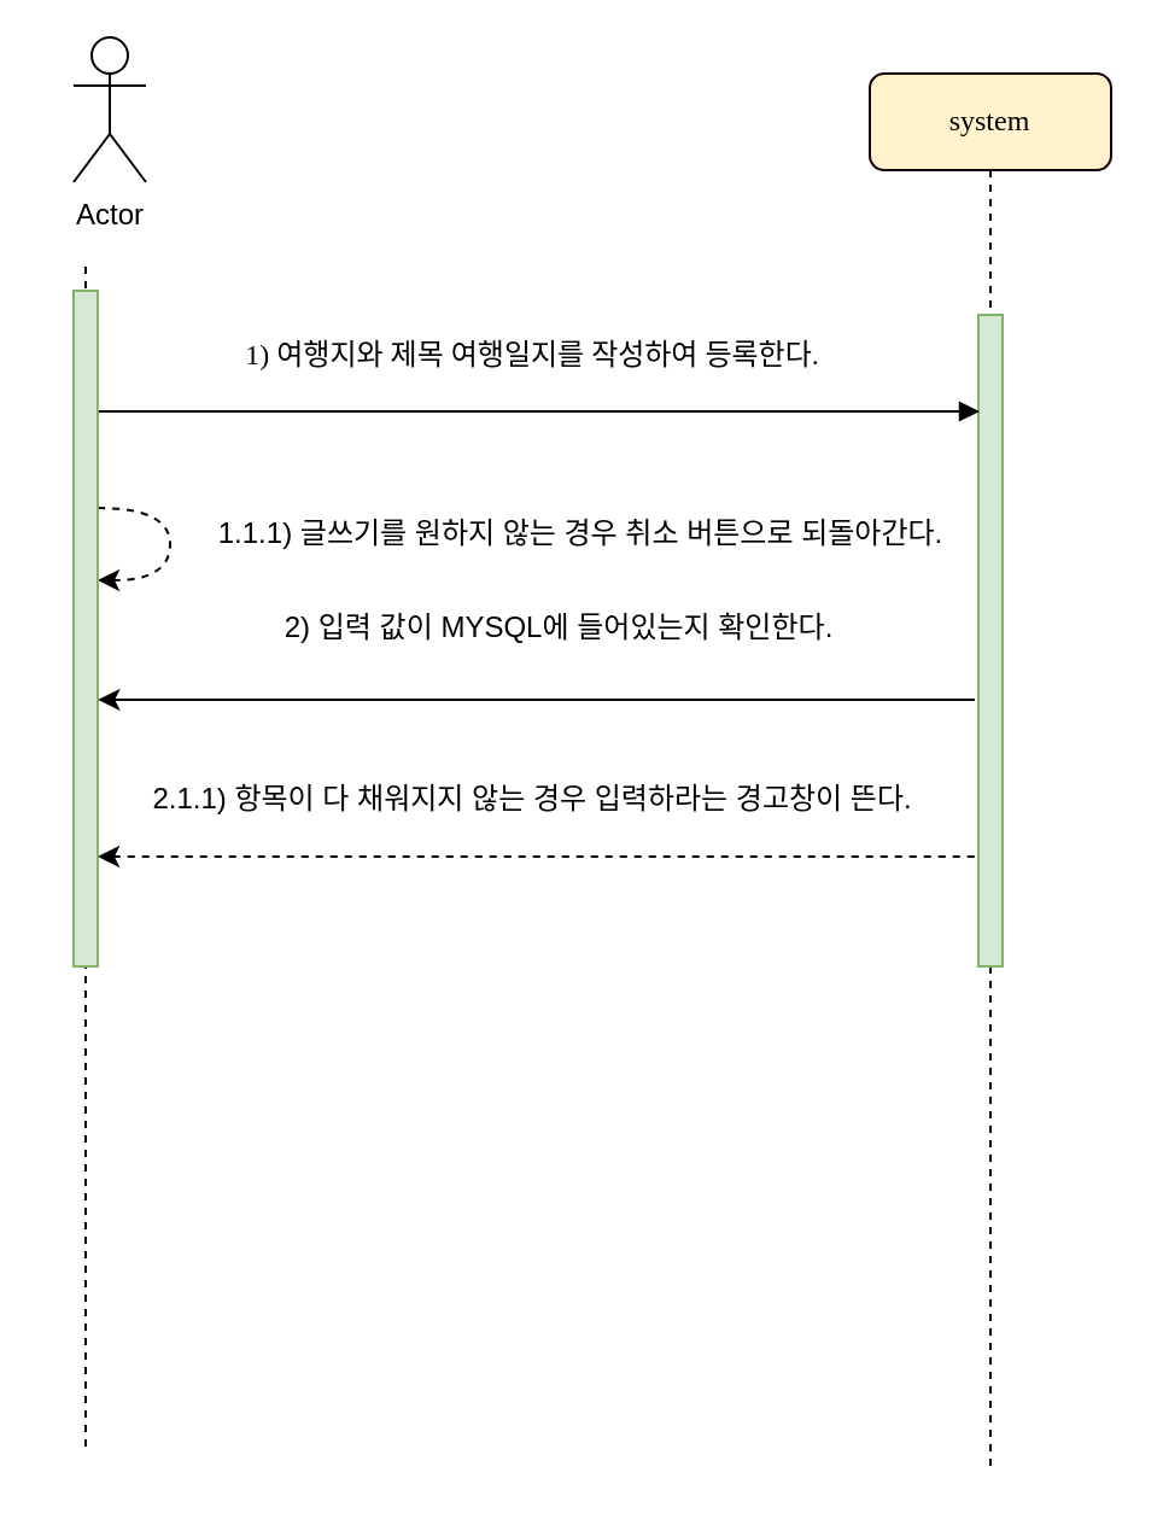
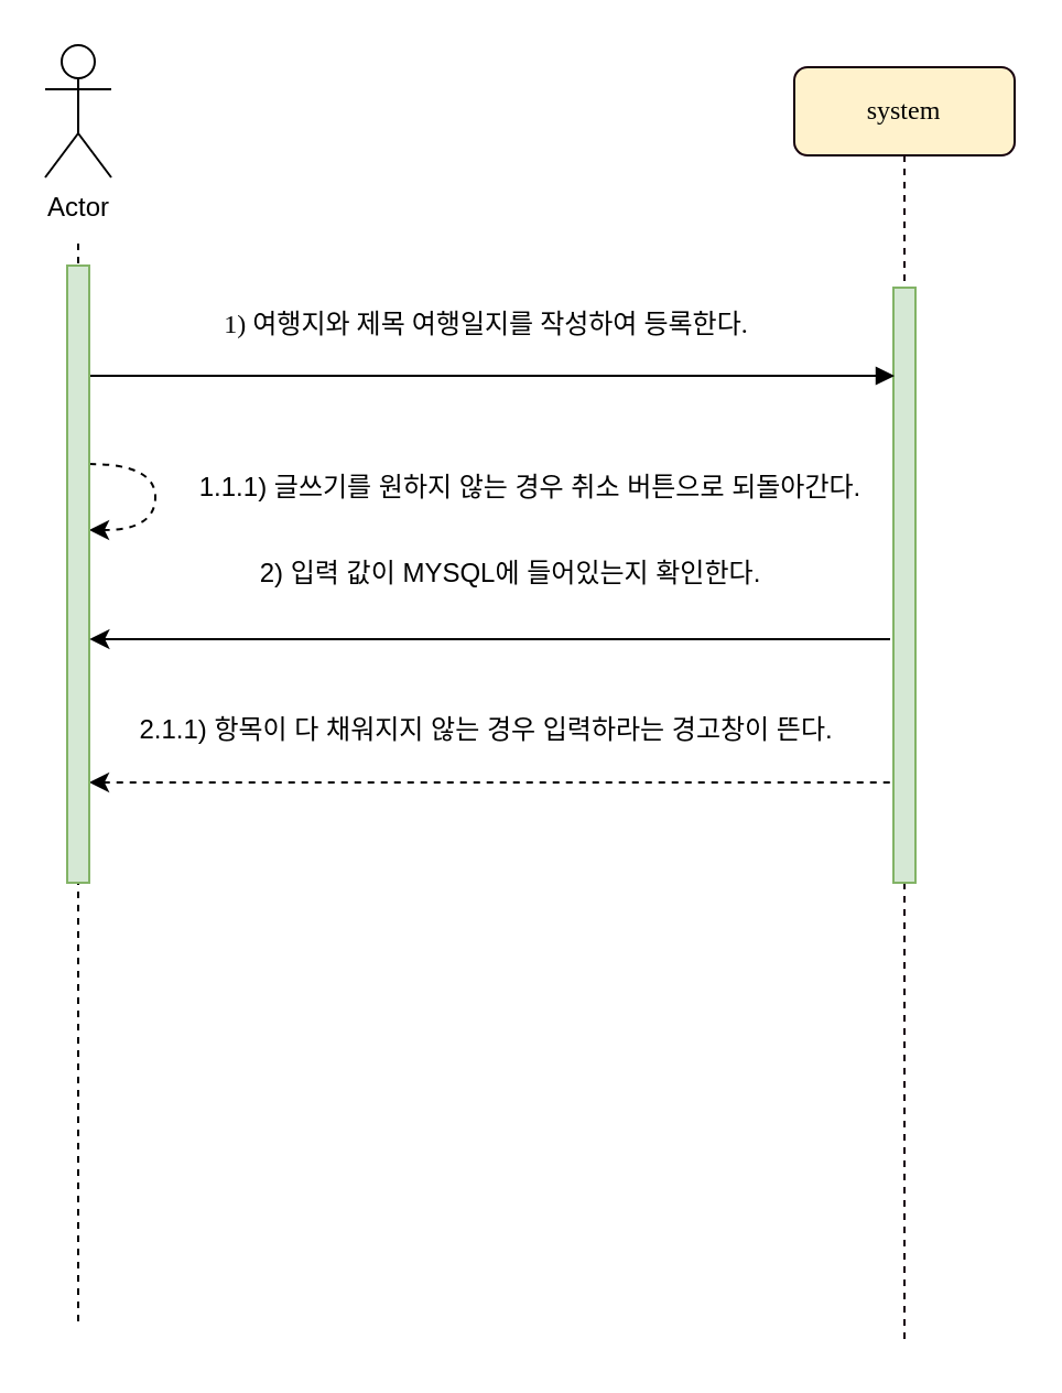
- <mxCell id="6" value="Actor" style="shape=umlActor;verticalLabelPosition=bottom;labelBackgroundColor=#ffffff;verticalAlign=top;html=1;outlineConnect=0;" parent="1" vertex="1"><mxGeometry x="30" y="15" width="30" height="60" as="geometry" /></mxCell>
+ <mxCell id="6" value="Actor" style="shape=umlActor;verticalLabelPosition=bottom;labelBackgroundColor=#ffffff;verticalAlign=top;html=1;outlineConnect=0;" parent="1" vertex="1"><mxGeometry x="20" y="20" width="30" height="60" as="geometry" /></mxCell>
